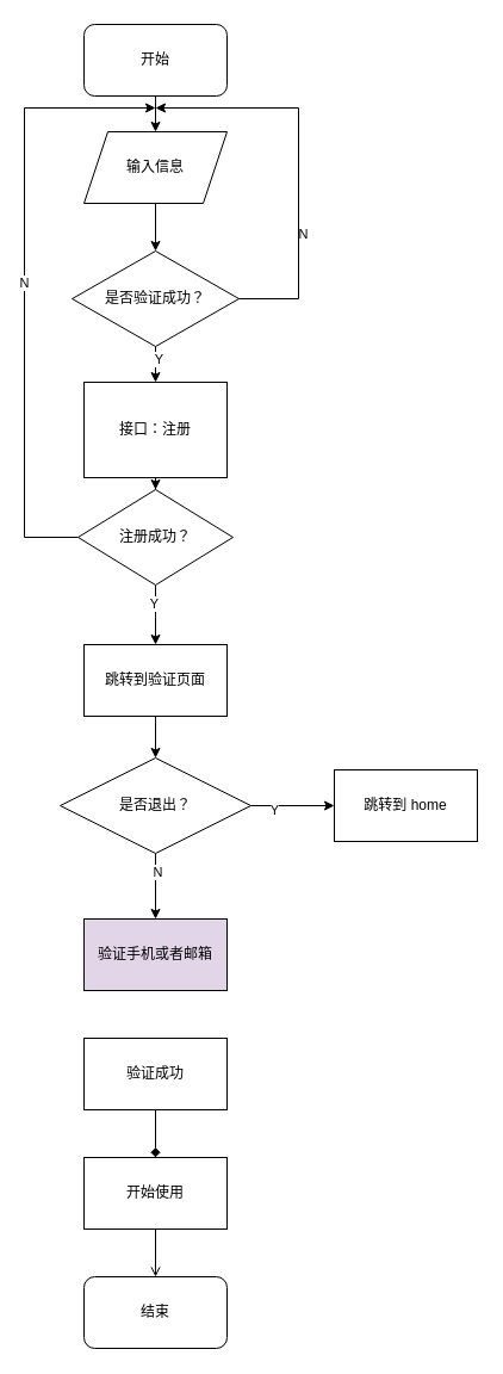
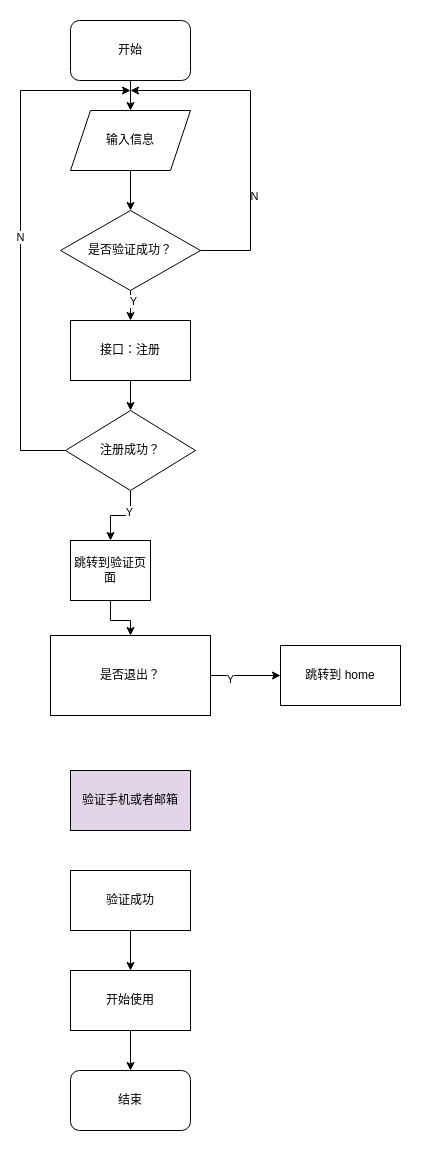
- <mxCell id="23" value="接口：注册" style="rounded=0;whiteSpace=wrap;html=1;" vertex="1" parent="1"><mxGeometry x="70" y="320" width="120" height="80" as="geometry" /></mxCell>
+ <mxCell id="23" value="接口：注册" style="rounded=0;whiteSpace=wrap;html=1;" vertex="1" parent="1"><mxGeometry x="70" y="320" width="120" height="60" as="geometry" /></mxCell>
- <mxCell id="12" value="跳转到验证页面" style="rounded=0;whiteSpace=wrap;html=1;" vertex="1" parent="1"><mxGeometry x="70" y="540" width="120" height="60" as="geometry" /></mxCell>
+ <mxCell id="12" value="跳转到验证页面" style="rounded=0;whiteSpace=wrap;html=1;" vertex="1" parent="1"><mxGeometry x="70" y="540" width="80" height="60" as="geometry" /></mxCell>
- <mxCell id="18" value="是否退出？" style="rhombus;whiteSpace=wrap;html=1;" vertex="1" parent="1"><mxGeometry x="50" y="635" width="160" height="80" as="geometry" /></mxCell>
+ <mxCell id="18" value="是否退出？" style="whiteSpace=wrap;html=1;rounded=0;" vertex="1" parent="1"><mxGeometry x="50" y="635" width="160" height="80" as="geometry" /></mxCell>
- <mxCell id="14" style="edgeStyle=orthogonalEdgeStyle;rounded=0;orthogonalLoop=1;jettySize=auto;html=1;" edge="1" parent="1" source="18" target="13"><mxGeometry relative="1" as="geometry" /></mxCell>
- <mxCell id="15" value="N" style="edgeLabel;html=1;align=center;verticalAlign=middle;resizable=0;points=[];" vertex="1" connectable="0" parent="14"><mxGeometry x="-0.455" y="1" relative="1" as="geometry"><mxPoint as="offset" /></mxGeometry></mxCell>
- <mxCell id="20" style="edgeStyle=orthogonalEdgeStyle;rounded=0;orthogonalLoop=1;jettySize=auto;html=1;entryX=0.5;entryY=0;entryDx=0;entryDy=0;endArrow=diamond;" edge="1" parent="1" source="21" target="29"><mxGeometry relative="1" as="geometry" /></mxCell>
+ <mxCell id="20" style="edgeStyle=orthogonalEdgeStyle;rounded=0;orthogonalLoop=1;jettySize=auto;html=1;entryX=0.5;entryY=0;entryDx=0;entryDy=0;" edge="1" parent="1" source="21" target="29"><mxGeometry relative="1" as="geometry" /></mxCell>
- <mxCell id="28" style="edgeStyle=orthogonalEdgeStyle;rounded=0;orthogonalLoop=1;jettySize=auto;html=1;endArrow=open;" edge="1" parent="1" source="29" target="30"><mxGeometry relative="1" as="geometry" /></mxCell>
+ <mxCell id="28" style="edgeStyle=orthogonalEdgeStyle;rounded=0;orthogonalLoop=1;jettySize=auto;html=1;" edge="1" parent="1" source="29" target="30"><mxGeometry relative="1" as="geometry" /></mxCell>
